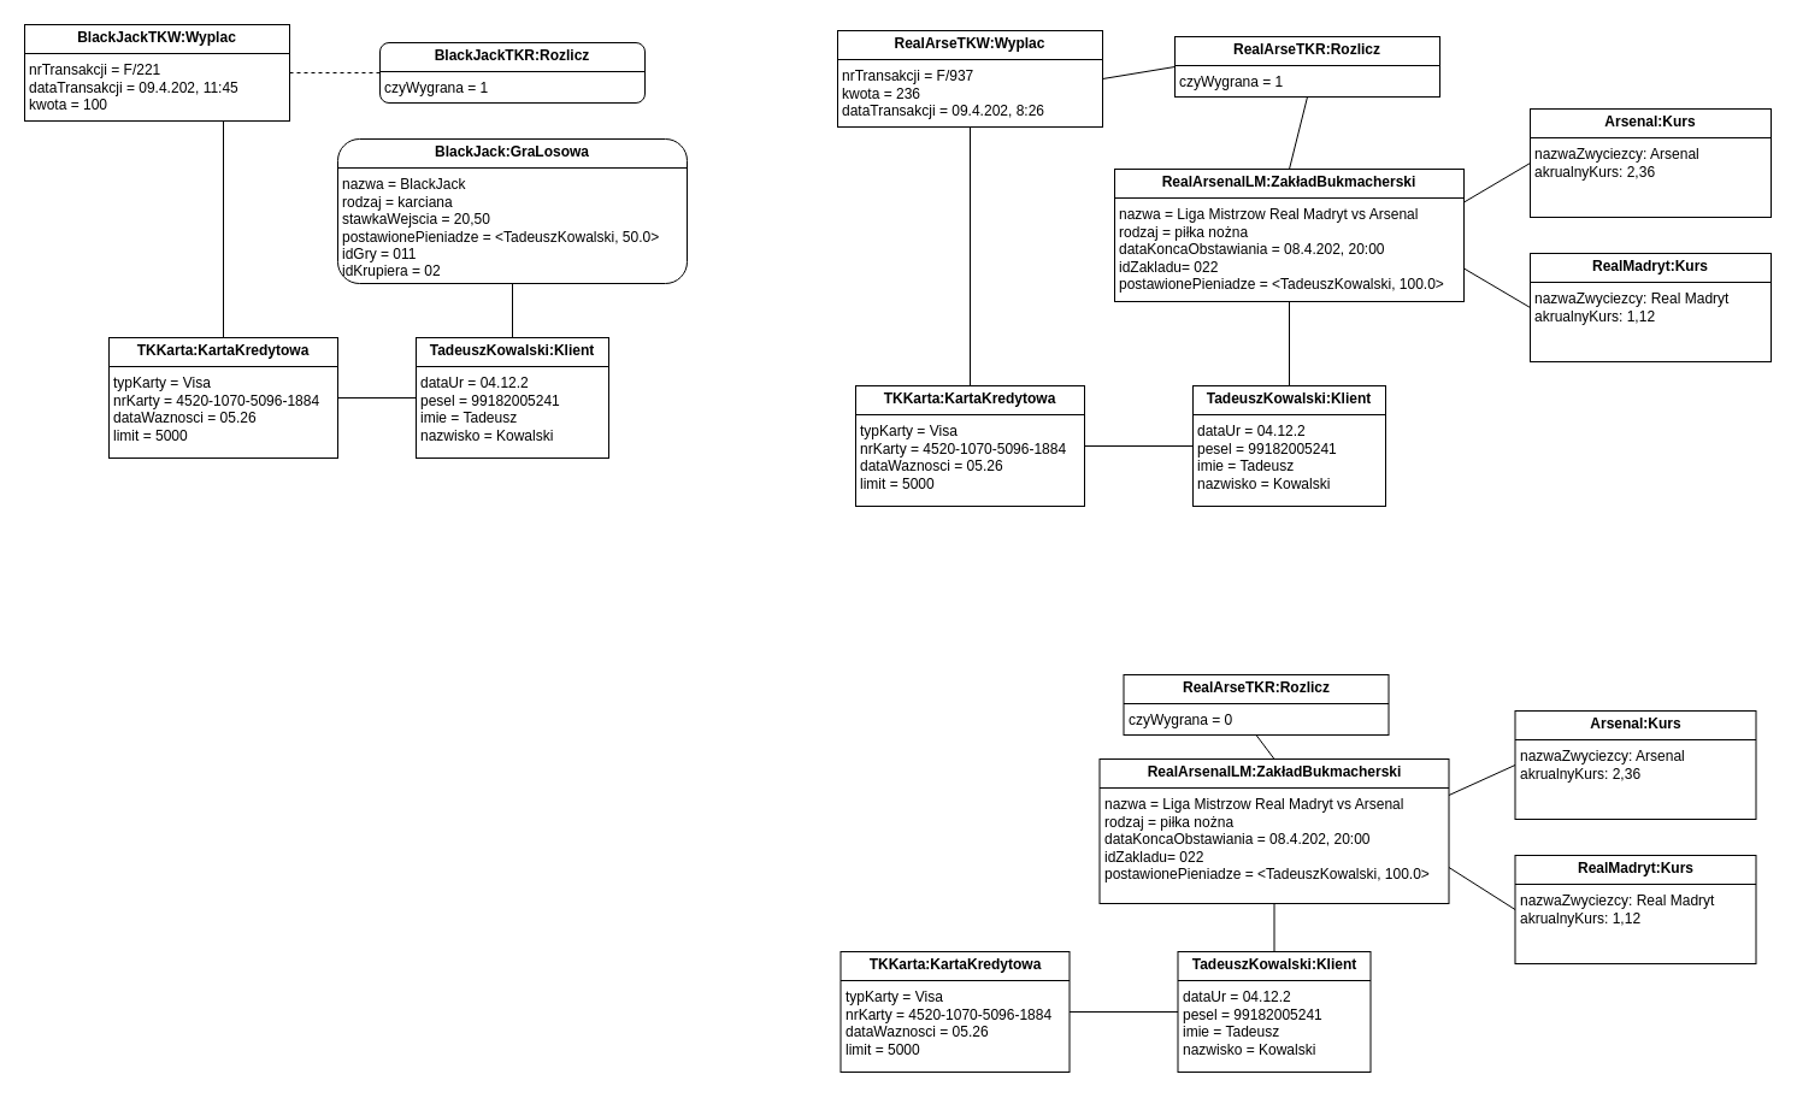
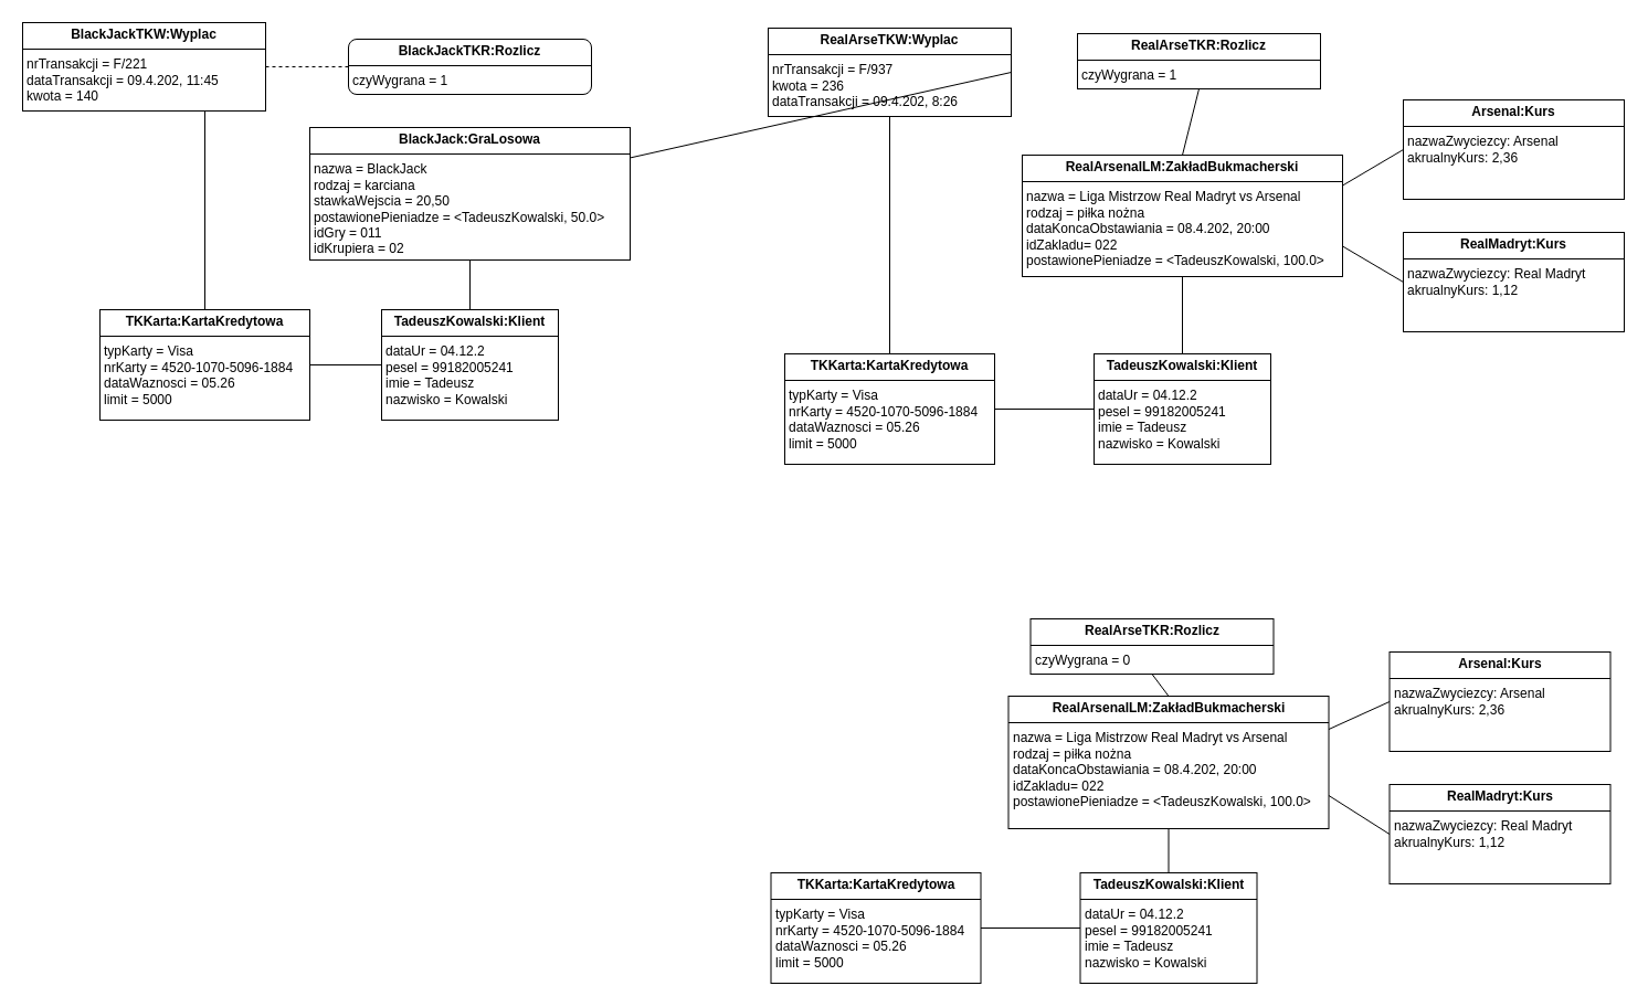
- <mxCell id="16" value="&lt;p style=&quot;margin:0px;margin-top:4px;text-align:center;&quot;&gt;&lt;b&gt;BlackJackTKW:Wyplac&lt;/b&gt;&lt;/p&gt;&lt;hr size=&quot;1&quot; style=&quot;border-style:solid;&quot;&gt;&lt;p style=&quot;margin:0px;margin-left:4px;&quot;&gt;nrTransakcji = F/221&lt;/p&gt;&lt;p style=&quot;margin:0px;margin-left:4px;&quot;&gt;dataTransakcji = 09.4.202, 11:45&lt;/p&gt;&lt;p style=&quot;margin:0px;margin-left:4px;&quot;&gt;kwota = 100&lt;/p&gt;&lt;p style=&quot;margin:0px;margin-left:4px;&quot;&gt;&lt;br&gt;&lt;/p&gt;&lt;p style=&quot;margin:0px;margin-left:4px;&quot;&gt;&lt;br&gt;&lt;/p&gt;" style="verticalAlign=top;align=left;overflow=fill;html=1;whiteSpace=wrap;" vertex="1" parent="1"><mxGeometry x="20" y="20" width="220" height="80" as="geometry" /></mxCell>
+ <mxCell id="16" value="&lt;p style=&quot;margin:0px;margin-top:4px;text-align:center;&quot;&gt;&lt;b&gt;BlackJackTKW:Wyplac&lt;/b&gt;&lt;/p&gt;&lt;hr size=&quot;1&quot; style=&quot;border-style:solid;&quot;&gt;&lt;p style=&quot;margin:0px;margin-left:4px;&quot;&gt;nrTransakcji = F/221&lt;/p&gt;&lt;p style=&quot;margin:0px;margin-left:4px;&quot;&gt;dataTransakcji = 09.4.202, 11:45&lt;/p&gt;&lt;p style=&quot;margin:0px;margin-left:4px;&quot;&gt;kwota = 140&lt;/p&gt;&lt;p style=&quot;margin:0px;margin-left:4px;&quot;&gt;&lt;br&gt;&lt;/p&gt;&lt;p style=&quot;margin:0px;margin-left:4px;&quot;&gt;&lt;br&gt;&lt;/p&gt;" style="verticalAlign=top;align=left;overflow=fill;html=1;whiteSpace=wrap;" vertex="1" parent="1"><mxGeometry x="20" y="20" width="220" height="80" as="geometry" /></mxCell>
- <mxCell id="24" value="" style="endArrow=none;html=1;rounded=0;exitX=1;exitY=0.5;exitDx=0;exitDy=0;entryX=0;entryY=0.5;entryDx=0;entryDy=0;" edge="1" parent="1" source="17" target="22"><mxGeometry width="50" height="50" relative="1" as="geometry"><mxPoint x="840" y="385" as="sourcePoint" /><mxPoint x="815" y="95" as="targetPoint" /></mxGeometry></mxCell>
+ <mxCell id="24" value="" style="endArrow=none;html=1;rounded=0;exitX=1;exitY=0.5;exitDx=0;exitDy=0;" edge="1" parent="1" source="17" target="6"><mxGeometry width="50" height="50" relative="1" as="geometry"><mxPoint x="840" y="385" as="sourcePoint" /><mxPoint x="815" y="95" as="targetPoint" /></mxGeometry></mxCell>
- <mxCell id="6" value="&lt;p style=&quot;margin:0px;margin-top:4px;text-align:center;&quot;&gt;&lt;b&gt;BlackJack:GraLosowa&lt;/b&gt;&lt;/p&gt;&lt;hr size=&quot;1&quot; style=&quot;border-style:solid;&quot;&gt;&lt;p style=&quot;margin:0px;margin-left:4px;&quot;&gt;nazwa = BlackJack&lt;/p&gt;&lt;p style=&quot;margin:0px;margin-left:4px;&quot;&gt;rodzaj = karciana&lt;/p&gt;&lt;p style=&quot;margin:0px;margin-left:4px;&quot;&gt;stawkaWejscia = 20,50&lt;/p&gt;&lt;p style=&quot;margin:0px;margin-left:4px;&quot;&gt;postawionePieniadze = &amp;lt;TadeuszKowalski, 50.0&amp;gt;&lt;/p&gt;&lt;p style=&quot;margin:0px;margin-left:4px;&quot;&gt;idGry = 011&lt;/p&gt;&lt;p style=&quot;margin:0px;margin-left:4px;&quot;&gt;idKrupiera = 02&lt;/p&gt;" style="verticalAlign=top;align=left;overflow=fill;html=1;whiteSpace=wrap;rounded=1;" vertex="1" parent="1"><mxGeometry x="280" y="115" width="290" height="120" as="geometry" /></mxCell>
+ <mxCell id="6" value="&lt;p style=&quot;margin:0px;margin-top:4px;text-align:center;&quot;&gt;&lt;b&gt;BlackJack:GraLosowa&lt;/b&gt;&lt;/p&gt;&lt;hr size=&quot;1&quot; style=&quot;border-style:solid;&quot;&gt;&lt;p style=&quot;margin:0px;margin-left:4px;&quot;&gt;nazwa = BlackJack&lt;/p&gt;&lt;p style=&quot;margin:0px;margin-left:4px;&quot;&gt;rodzaj = karciana&lt;/p&gt;&lt;p style=&quot;margin:0px;margin-left:4px;&quot;&gt;stawkaWejscia = 20,50&lt;/p&gt;&lt;p style=&quot;margin:0px;margin-left:4px;&quot;&gt;postawionePieniadze = &amp;lt;TadeuszKowalski, 50.0&amp;gt;&lt;/p&gt;&lt;p style=&quot;margin:0px;margin-left:4px;&quot;&gt;idGry = 011&lt;/p&gt;&lt;p style=&quot;margin:0px;margin-left:4px;&quot;&gt;idKrupiera = 02&lt;/p&gt;" style="verticalAlign=top;align=left;overflow=fill;html=1;whiteSpace=wrap;" vertex="1" parent="1"><mxGeometry x="280" y="115" width="290" height="120" as="geometry" /></mxCell>
